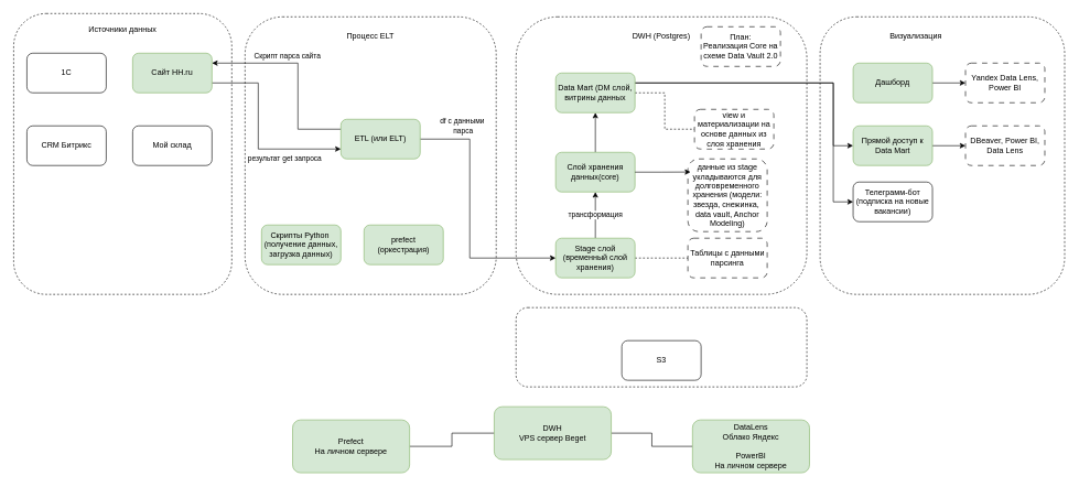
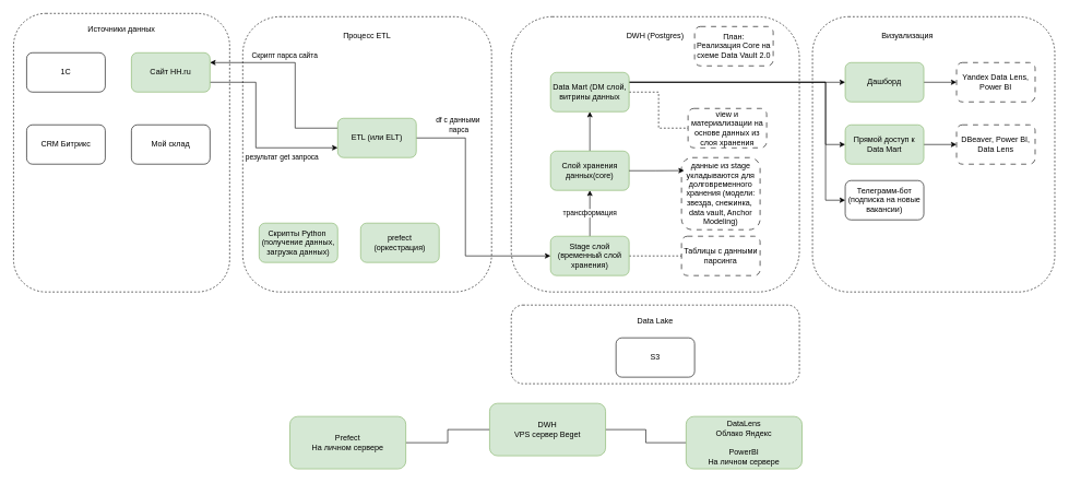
- <mxCell id="10" value="Процесс ELT" style="text;html=1;align=center;verticalAlign=middle;whiteSpace=wrap;rounded=0;" parent="1" vertex="1"><mxGeometry x="515" y="40" width="90" height="30" as="geometry" /></mxCell>
+ <mxCell id="10" value="Процесс ETL" style="text;html=1;align=center;verticalAlign=middle;whiteSpace=wrap;rounded=0;" parent="1" vertex="1"><mxGeometry x="515" y="40" width="90" height="30" as="geometry" /></mxCell>
+ <mxCell id="26" style="edgeStyle=orthogonalEdgeStyle;rounded=0;orthogonalLoop=1;jettySize=auto;html=1;exitX=1;exitY=0.25;exitDx=0;exitDy=0;entryX=0;entryY=0.5;entryDx=0;entryDy=0;" parent="1" source="29" target="35" edge="1"><mxGeometry relative="1" as="geometry" /></mxCell>
+ <mxCell id="38" value="Data Lake" style="text;html=1;align=center;verticalAlign=middle;whiteSpace=wrap;rounded=0;" parent="1" vertex="1"><mxGeometry x="970" y="475" width="60" height="30" as="geometry" /></mxCell>
